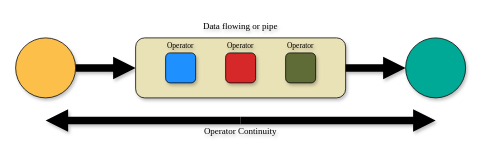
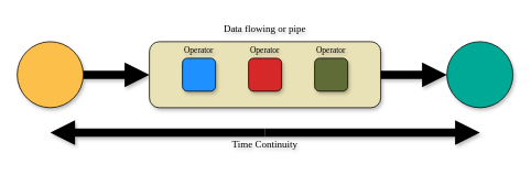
- <mxCell id="13" value="Operator Continuity" style="text;html=1;align=center;verticalAlign=middle;whiteSpace=wrap;rounded=0;shadow=1;fontFamily=Fira Mono;textShadow=1;fontColor=#000000;" vertex="1" parent="1"><mxGeometry x="220" y="160" width="200" height="30" as="geometry" /></mxCell>
+ <mxCell id="13" value="Time Continuity" style="text;html=1;align=center;verticalAlign=middle;whiteSpace=wrap;rounded=0;shadow=1;fontFamily=Fira Mono;textShadow=1;fontColor=#000000;" vertex="1" parent="1"><mxGeometry x="220" y="160" width="200" height="30" as="geometry" /></mxCell>
